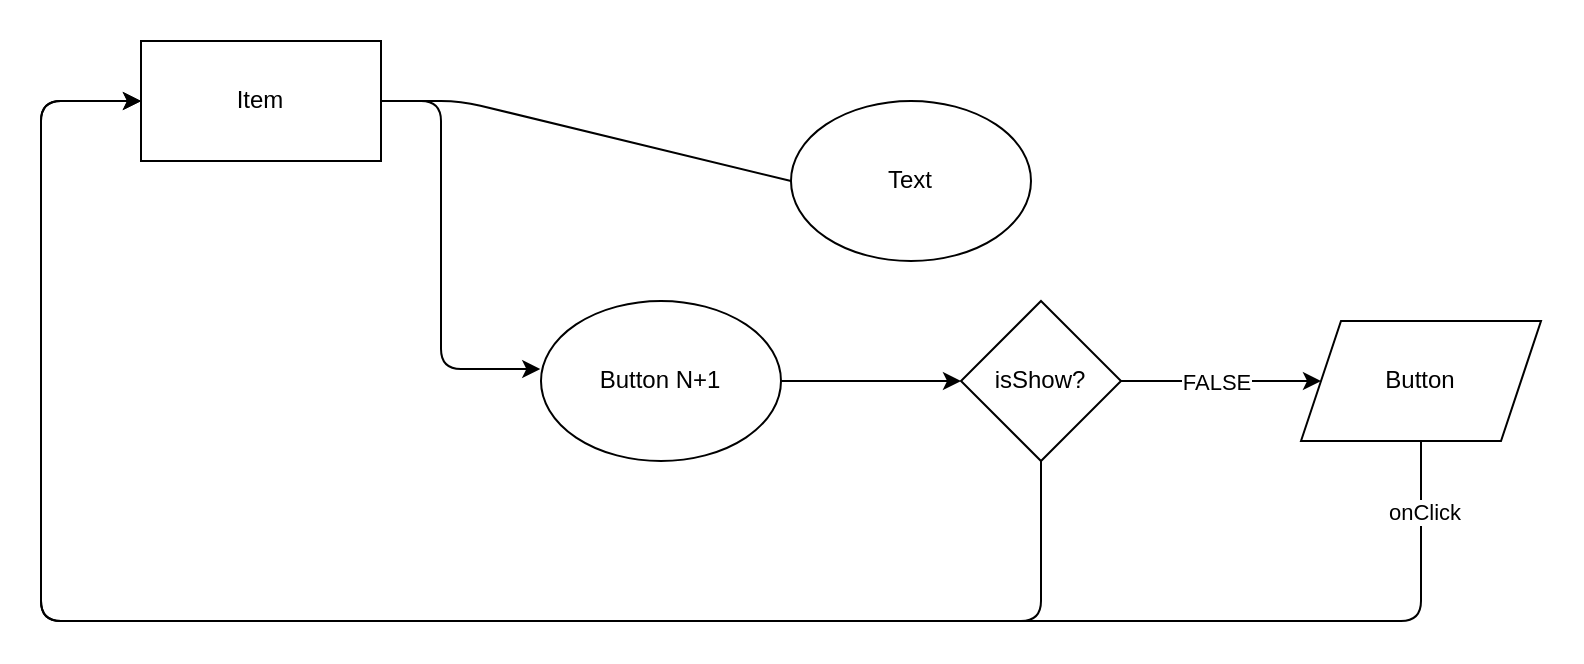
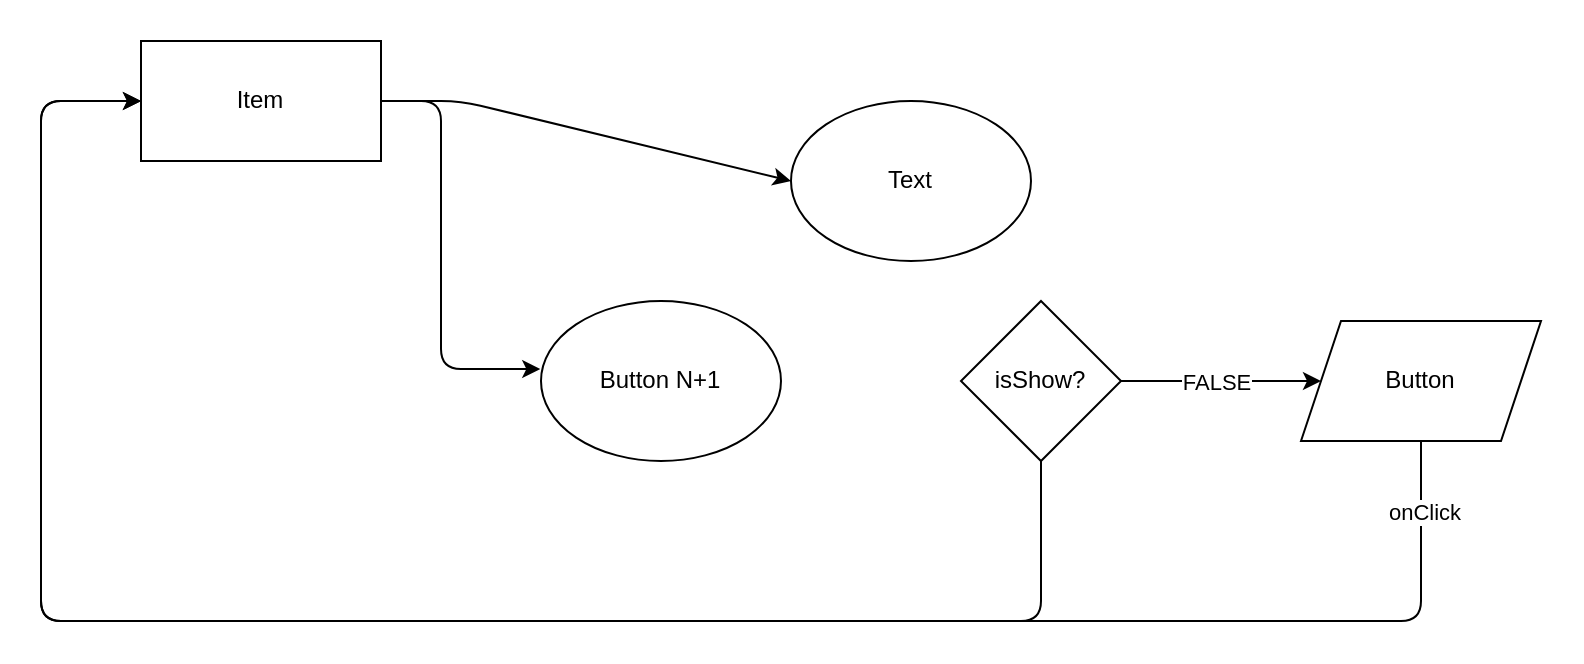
- <mxCell id="2" style="edgeStyle=none;html=1;entryX=0;entryY=0.5;entryDx=0;entryDy=0;endArrow=none;" edge="1" parent="1" source="4" target="5"><mxGeometry relative="1" as="geometry"><Array as="points"><mxPoint x="230" y="50" /></Array></mxGeometry></mxCell>
+ <mxCell id="2" style="edgeStyle=none;html=1;entryX=0;entryY=0.5;entryDx=0;entryDy=0;" edge="1" parent="1" source="4" target="5"><mxGeometry relative="1" as="geometry"><Array as="points"><mxPoint x="230" y="50" /></Array></mxGeometry></mxCell>
- <mxCell id="6" style="edgeStyle=none;html=1;" edge="1" parent="1" source="7" target="11"><mxGeometry relative="1" as="geometry" /></mxCell>
